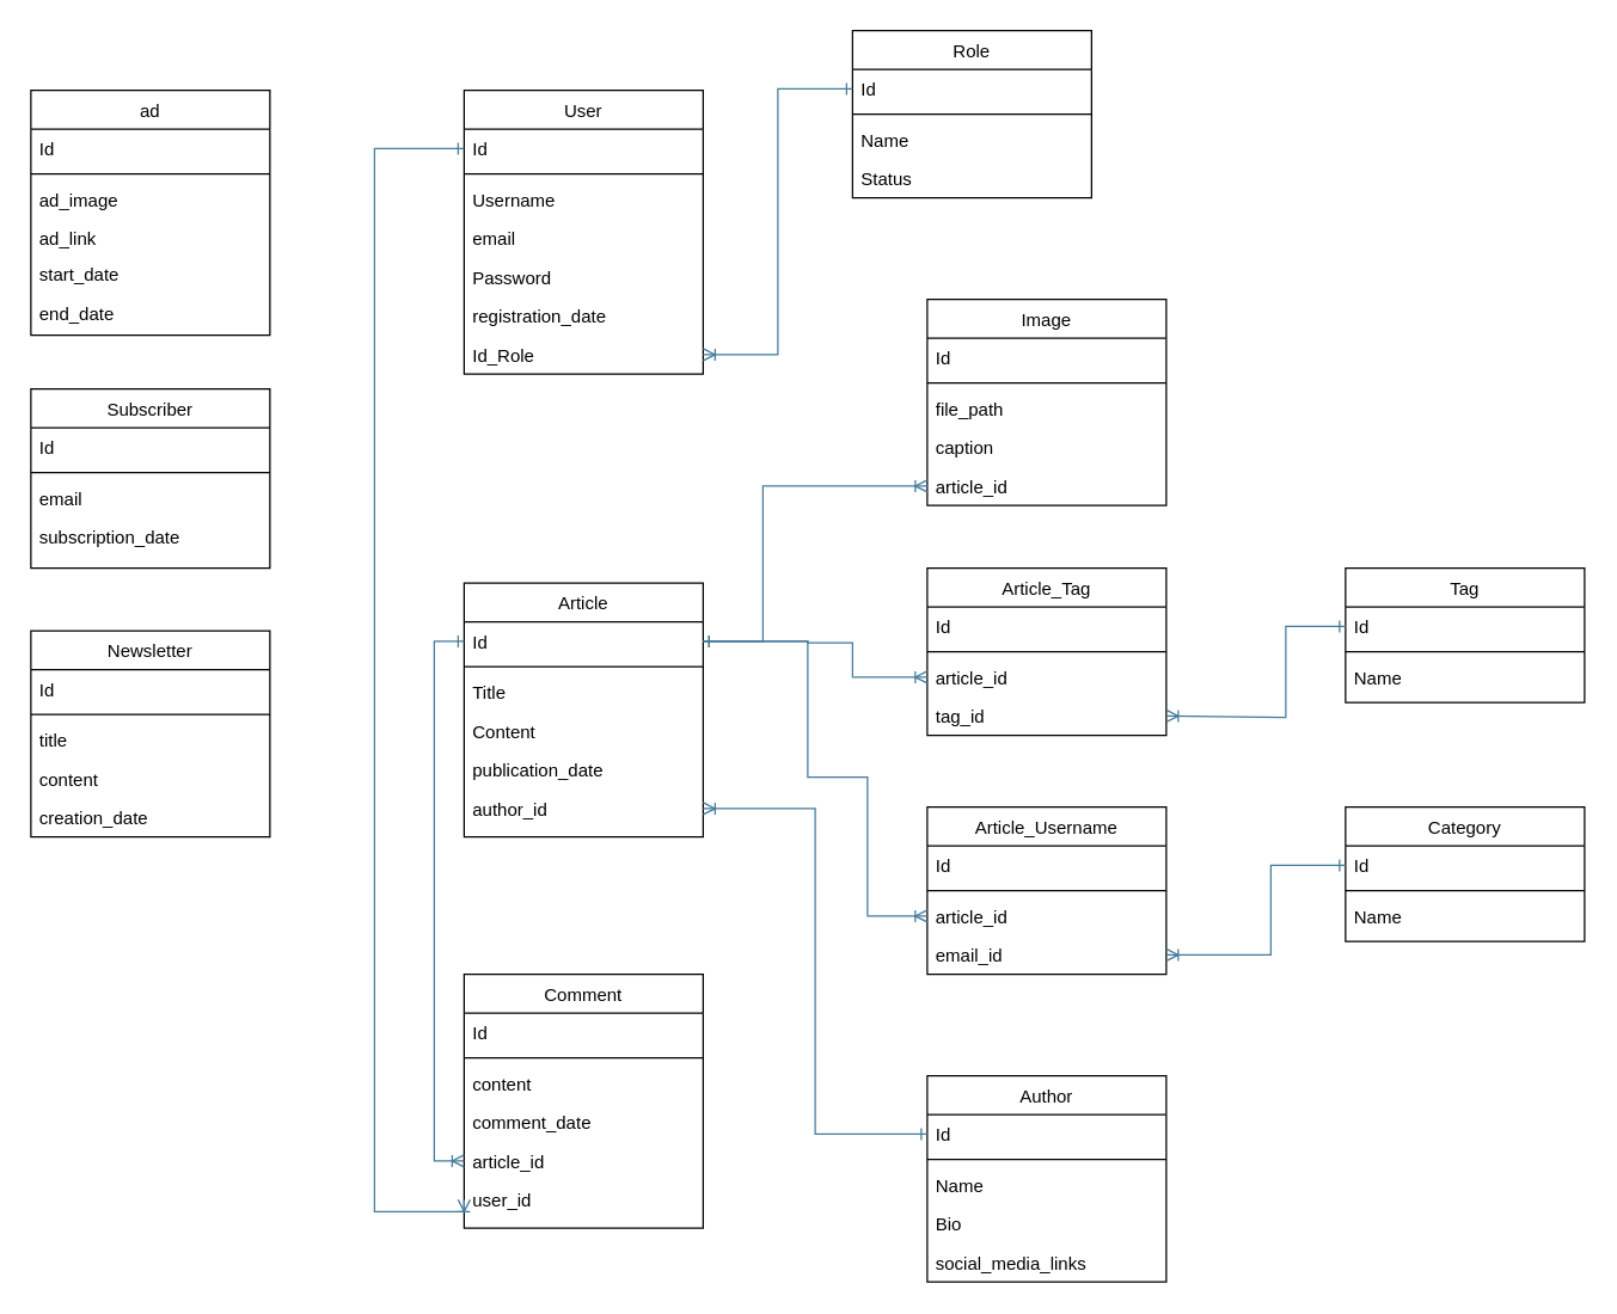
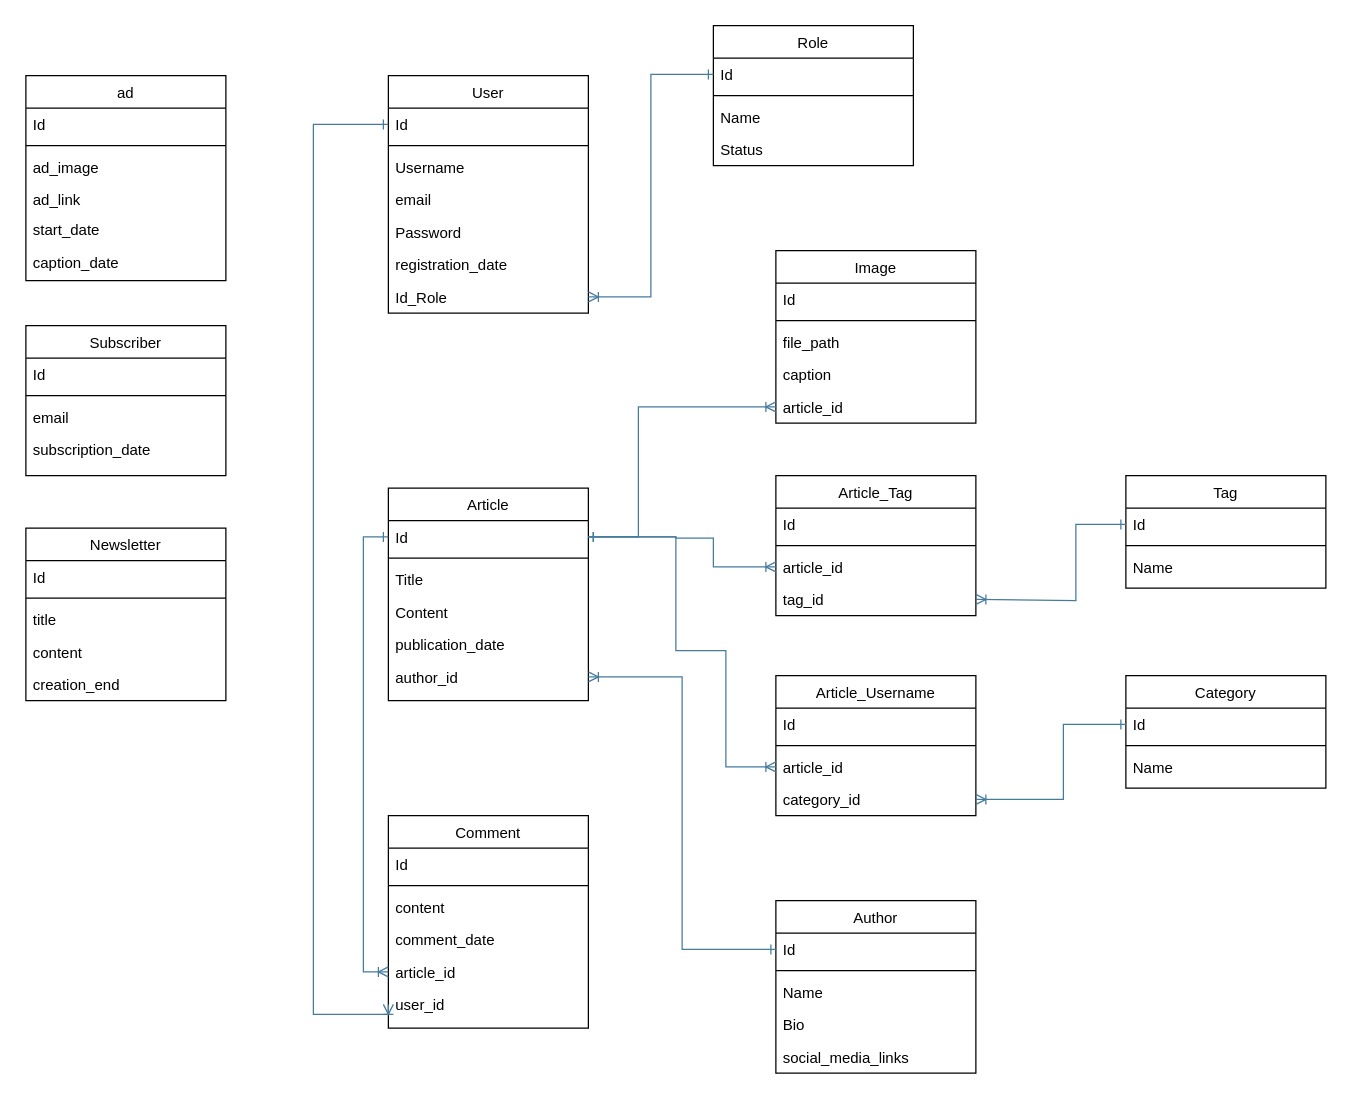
- <mxCell id="85" value="end_date " style="text;align=left;verticalAlign=top;spacingLeft=4;spacingRight=4;overflow=hidden;rotatable=0;points=[[0,0.5],[1,0.5]];portConstraint=eastwest;" parent="79" vertex="1"><mxGeometry y="136" width="160" height="26" as="geometry" /></mxCell>
+ <mxCell id="85" value="caption_date " style="text;align=left;verticalAlign=top;spacingLeft=4;spacingRight=4;overflow=hidden;rotatable=0;points=[[0,0.5],[1,0.5]];portConstraint=eastwest;" parent="79" vertex="1"><mxGeometry y="136" width="160" height="26" as="geometry" /></mxCell>
- <mxCell id="73" value="creation_date" style="text;align=left;verticalAlign=top;spacingLeft=4;spacingRight=4;overflow=hidden;rotatable=0;points=[[0,0.5],[1,0.5]];portConstraint=eastwest;" parent="68" vertex="1"><mxGeometry y="112" width="160" height="26" as="geometry" /></mxCell>
+ <mxCell id="73" value="creation_end" style="text;align=left;verticalAlign=top;spacingLeft=4;spacingRight=4;overflow=hidden;rotatable=0;points=[[0,0.5],[1,0.5]];portConstraint=eastwest;" parent="68" vertex="1"><mxGeometry y="112" width="160" height="26" as="geometry" /></mxCell>
- <mxCell id="51" value="email_id " style="text;align=left;verticalAlign=top;spacingLeft=4;spacingRight=4;overflow=hidden;rotatable=0;points=[[0,0.5],[1,0.5]];portConstraint=eastwest;" parent="47" vertex="1"><mxGeometry y="86" width="160" height="26" as="geometry" /></mxCell>
+ <mxCell id="51" value="category_id " style="text;align=left;verticalAlign=top;spacingLeft=4;spacingRight=4;overflow=hidden;rotatable=0;points=[[0,0.5],[1,0.5]];portConstraint=eastwest;" parent="47" vertex="1"><mxGeometry y="86" width="160" height="26" as="geometry" /></mxCell>
